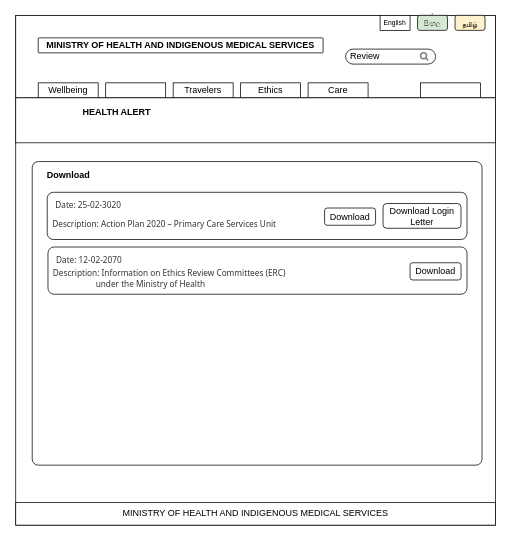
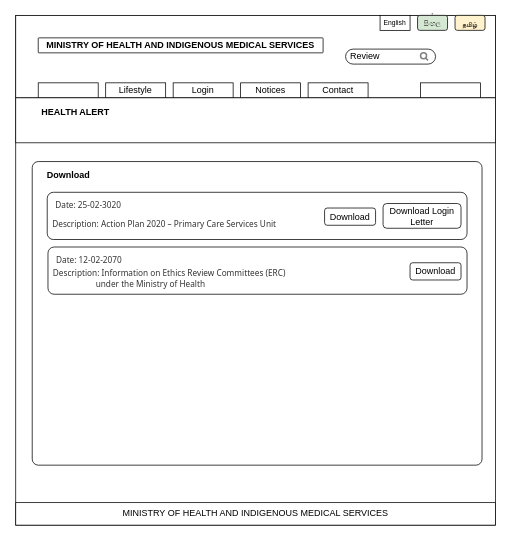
- <mxCell id="7" value="Wellbeing" style="text;html=1;strokeColor=none;fillColor=none;align=center;verticalAlign=middle;whiteSpace=wrap;rounded=0;" vertex="1" parent="1"><mxGeometry x="70" y="110" width="40" height="20" as="geometry" /></mxCell>
+ <mxCell id="9" value="Lifestyle" style="text;html=1;strokeColor=none;fillColor=none;align=center;verticalAlign=middle;whiteSpace=wrap;rounded=0;" vertex="1" parent="1"><mxGeometry x="160" y="110" width="40" height="20" as="geometry" /></mxCell>
- <mxCell id="11" value="Travelers" style="text;html=1;strokeColor=none;fillColor=none;align=center;verticalAlign=middle;whiteSpace=wrap;rounded=0;" vertex="1" parent="1"><mxGeometry x="250" y="110" width="40" height="20" as="geometry" /></mxCell>
+ <mxCell id="11" value="Login" style="text;html=1;strokeColor=none;fillColor=none;align=center;verticalAlign=middle;whiteSpace=wrap;rounded=0;" vertex="1" parent="1"><mxGeometry x="250" y="110" width="40" height="20" as="geometry" /></mxCell>
- <mxCell id="13" value="Ethics" style="text;html=1;strokeColor=none;fillColor=none;align=center;verticalAlign=middle;whiteSpace=wrap;rounded=0;" vertex="1" parent="1"><mxGeometry x="340" y="110" width="40" height="20" as="geometry" /></mxCell>
+ <mxCell id="13" value="Notices" style="text;html=1;strokeColor=none;fillColor=none;align=center;verticalAlign=middle;whiteSpace=wrap;rounded=0;" vertex="1" parent="1"><mxGeometry x="340" y="110" width="40" height="20" as="geometry" /></mxCell>
- <mxCell id="15" value="Care" style="text;html=1;strokeColor=none;fillColor=none;align=center;verticalAlign=middle;whiteSpace=wrap;rounded=0;" vertex="1" parent="1"><mxGeometry x="430" y="110" width="40" height="20" as="geometry" /></mxCell>
+ <mxCell id="15" value="Contact" style="text;html=1;strokeColor=none;fillColor=none;align=center;verticalAlign=middle;whiteSpace=wrap;rounded=0;" vertex="1" parent="1"><mxGeometry x="430" y="110" width="40" height="20" as="geometry" /></mxCell>
- <mxCell id="28" value="&lt;b&gt;HEALTH ALERT&lt;/b&gt;" style="text;html=1;strokeColor=none;fillColor=none;align=center;verticalAlign=middle;whiteSpace=wrap;rounded=0;fontColor=#000000;" vertex="1" parent="1"><mxGeometry x="95" y="140" width="120" height="20" as="geometry" /></mxCell>
+ <mxCell id="28" value="&lt;b&gt;HEALTH ALERT&lt;/b&gt;" style="text;html=1;strokeColor=none;fillColor=none;align=center;verticalAlign=middle;whiteSpace=wrap;rounded=0;fontColor=#000000;" vertex="1" parent="1"><mxGeometry x="40" y="140" width="120" height="20" as="geometry" /></mxCell>
